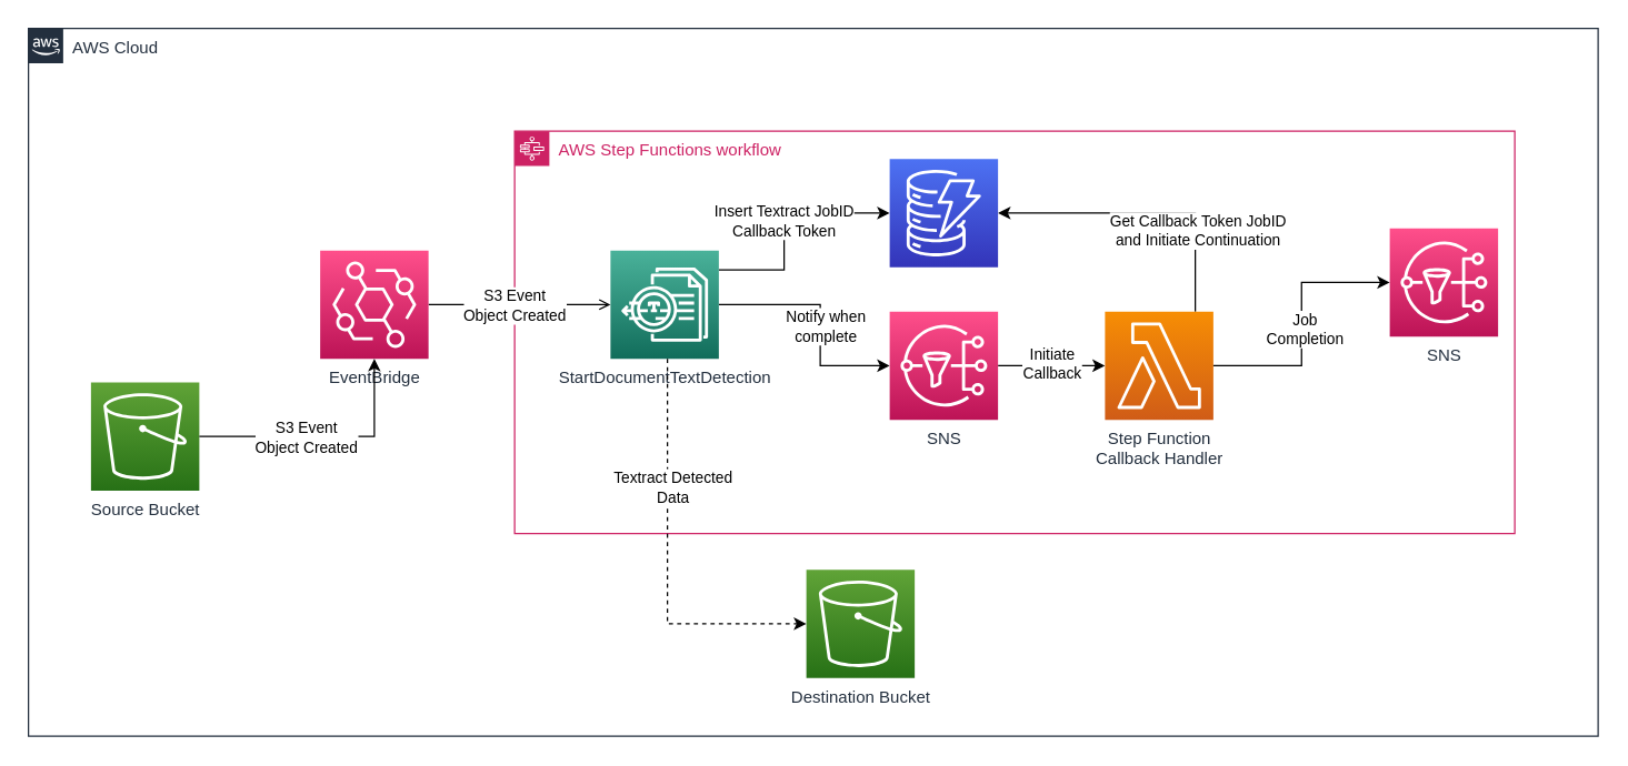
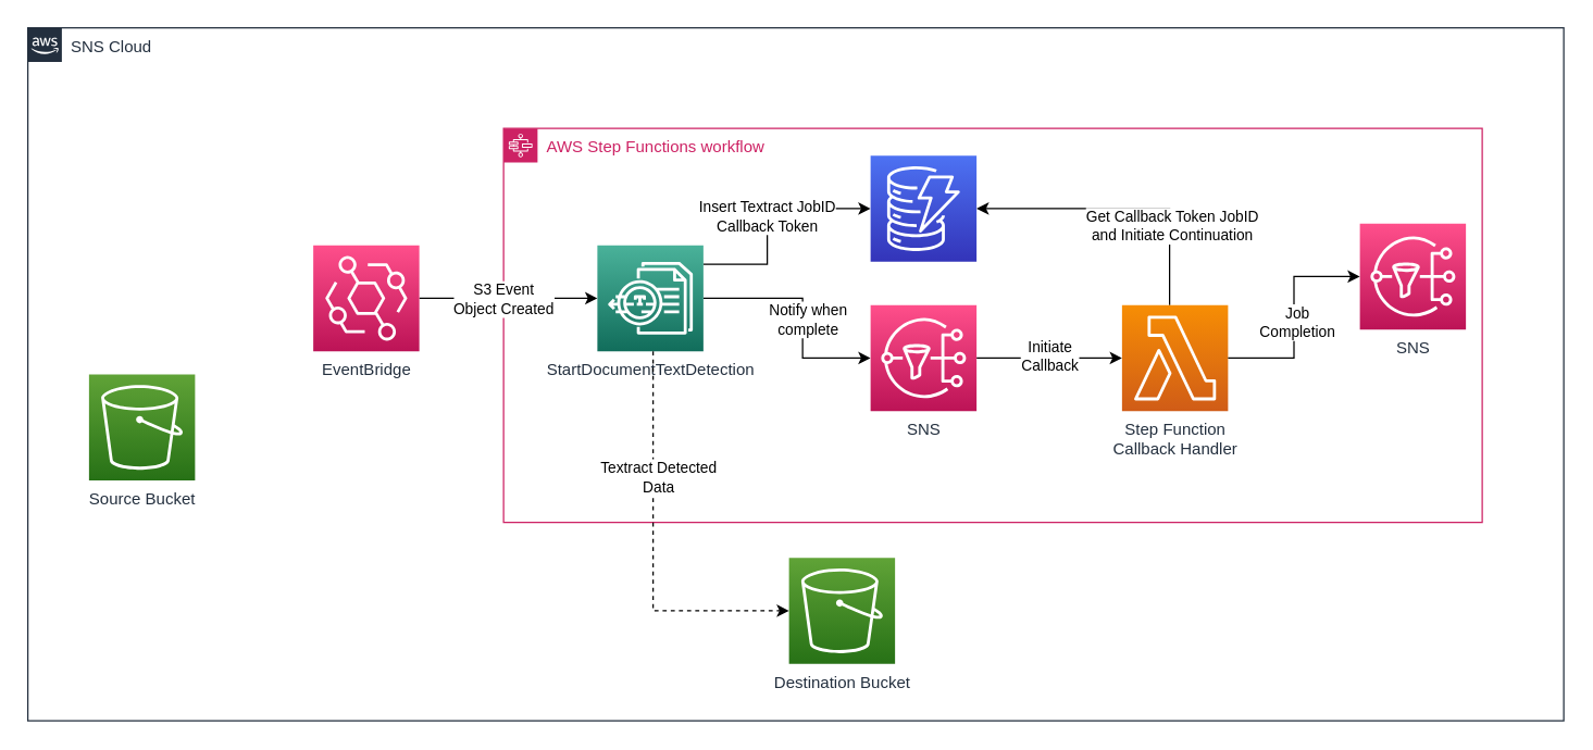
- <mxCell id="2" value="AWS Cloud" style="points=[[0,0],[0.25,0],[0.5,0],[0.75,0],[1,0],[1,0.25],[1,0.5],[1,0.75],[1,1],[0.75,1],[0.5,1],[0.25,1],[0,1],[0,0.75],[0,0.5],[0,0.25]];outlineConnect=0;gradientColor=none;html=1;whiteSpace=wrap;fontSize=12;fontStyle=0;container=1;pointerEvents=0;collapsible=0;recursiveResize=0;shape=mxgraph.aws4.group;grIcon=mxgraph.aws4.group_aws_cloud_alt;strokeColor=#232F3E;fillColor=none;verticalAlign=top;align=left;spacingLeft=30;fontColor=#232F3E;dashed=0;" parent="1" vertex="1"><mxGeometry x="20" y="20" width="1130" height="510" as="geometry" /></mxCell>
+ <mxCell id="2" value="SNS Cloud" style="points=[[0,0],[0.25,0],[0.5,0],[0.75,0],[1,0],[1,0.25],[1,0.5],[1,0.75],[1,1],[0.75,1],[0.5,1],[0.25,1],[0,1],[0,0.75],[0,0.5],[0,0.25]];outlineConnect=0;gradientColor=none;html=1;whiteSpace=wrap;fontSize=12;fontStyle=0;container=1;pointerEvents=0;collapsible=0;recursiveResize=0;shape=mxgraph.aws4.group;grIcon=mxgraph.aws4.group_aws_cloud_alt;strokeColor=#232F3E;fillColor=none;verticalAlign=top;align=left;spacingLeft=30;fontColor=#232F3E;dashed=0;" parent="1" vertex="1"><mxGeometry x="20" y="20" width="1130" height="510" as="geometry" /></mxCell>
- <mxCell id="19" style="edgeStyle=orthogonalEdgeStyle;rounded=0;orthogonalLoop=1;jettySize=auto;html=1;endArrow=open;" edge="1" parent="2" source="21" target="7"><mxGeometry relative="1" as="geometry" /></mxCell>
+ <mxCell id="19" style="edgeStyle=orthogonalEdgeStyle;rounded=0;orthogonalLoop=1;jettySize=auto;html=1;" edge="1" parent="2" source="21" target="7"><mxGeometry relative="1" as="geometry" /></mxCell>
- <mxCell id="14" value="Step Function&lt;br&gt;Callback Handler" style="sketch=0;points=[[0,0,0],[0.25,0,0],[0.5,0,0],[0.75,0,0],[1,0,0],[0,1,0],[0.25,1,0],[0.5,1,0],[0.75,1,0],[1,1,0],[0,0.25,0],[0,0.5,0],[0,0.75,0],[1,0.25,0],[1,0.5,0],[1,0.75,0]];outlineConnect=0;fontColor=#232F3E;gradientColor=#F78E04;gradientDirection=north;fillColor=#D05C17;strokeColor=#ffffff;dashed=0;verticalLabelPosition=bottom;verticalAlign=top;align=center;html=1;fontSize=12;fontStyle=0;aspect=fixed;shape=mxgraph.aws4.resourceIcon;resIcon=mxgraph.aws4.lambda;" parent="3" vertex="1"><mxGeometry x="425" y="130" width="78" height="78" as="geometry" /></mxCell>
+ <mxCell id="14" value="Step Function&lt;br&gt;Callback Handler" style="sketch=0;points=[[0,0,0],[0.25,0,0],[0.5,0,0],[0.75,0,0],[1,0,0],[0,1,0],[0.25,1,0],[0.5,1,0],[0.75,1,0],[1,1,0],[0,0.25,0],[0,0.5,0],[0,0.75,0],[1,0.25,0],[1,0.5,0],[1,0.75,0]];outlineConnect=0;fontColor=#232F3E;gradientColor=#F78E04;gradientDirection=north;fillColor=#D05C17;strokeColor=#ffffff;dashed=0;verticalLabelPosition=bottom;verticalAlign=top;align=center;html=1;fontSize=12;fontStyle=0;aspect=fixed;shape=mxgraph.aws4.resourceIcon;resIcon=mxgraph.aws4.lambda;" parent="3" vertex="1"><mxGeometry x="455" y="130" width="78" height="78" as="geometry" /></mxCell>
- <mxCell id="23" style="edgeStyle=orthogonalEdgeStyle;rounded=0;orthogonalLoop=1;jettySize=auto;html=1;" edge="1" parent="2" source="22" target="21"><mxGeometry relative="1" as="geometry" /></mxCell>
- <mxCell id="24" value="S3 Event&lt;br&gt;Object Created" style="edgeLabel;html=1;align=center;verticalAlign=middle;resizable=0;points=[];" vertex="1" connectable="0" parent="23"><mxGeometry x="-0.333" y="1" relative="1" as="geometry"><mxPoint x="15" y="1" as="offset" /></mxGeometry></mxCell>
